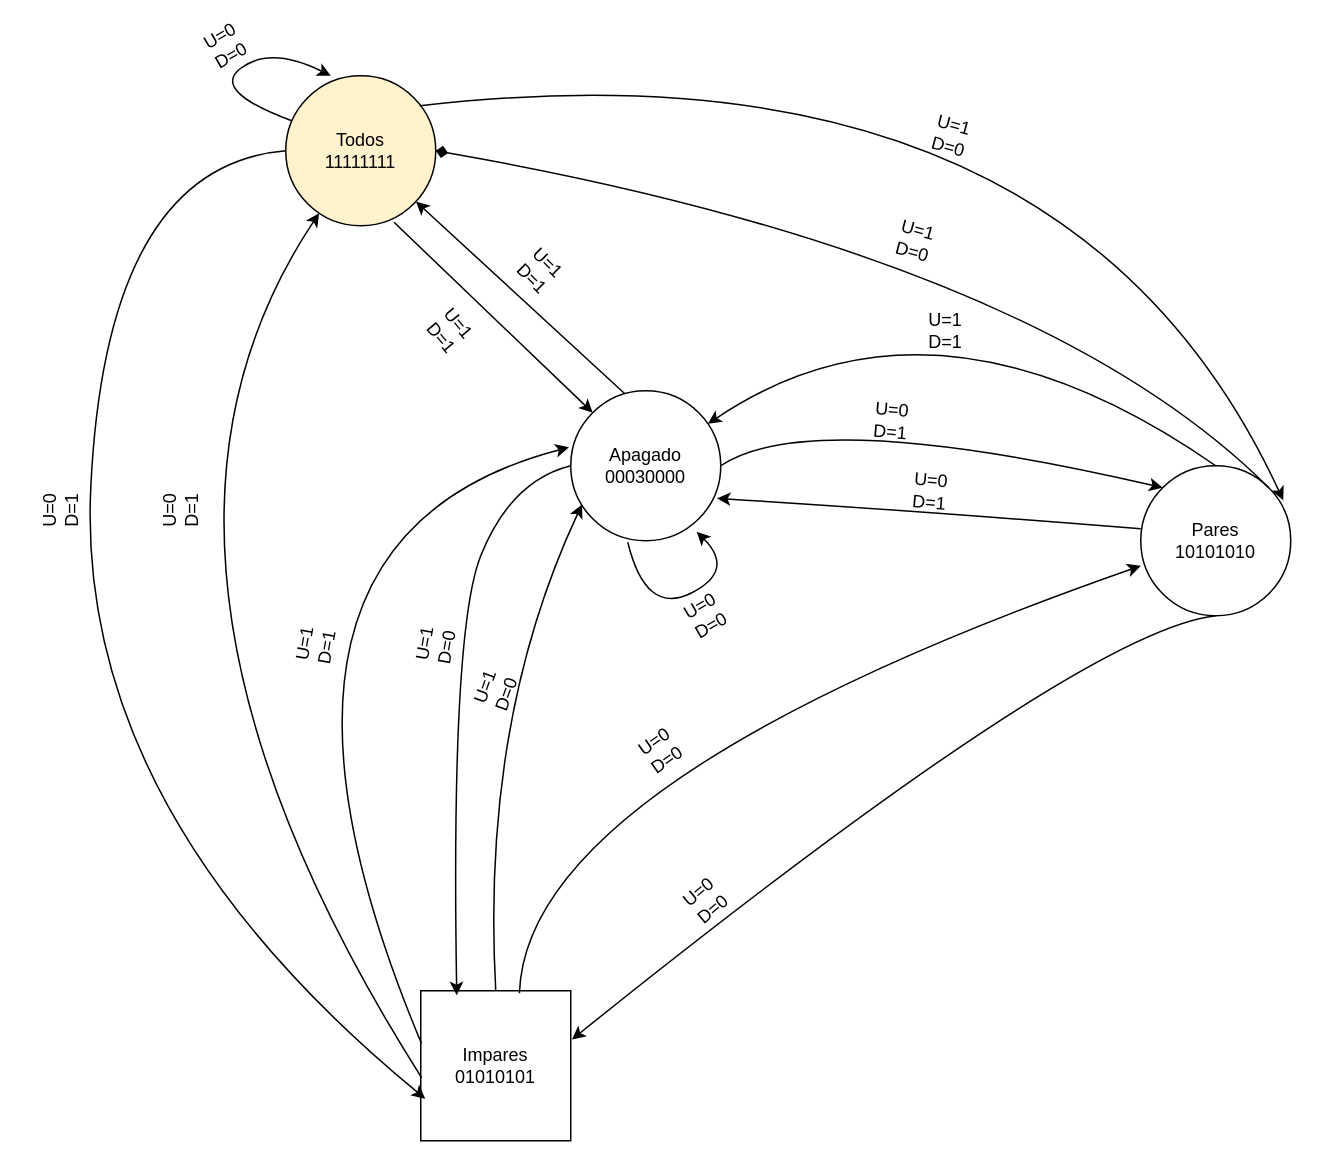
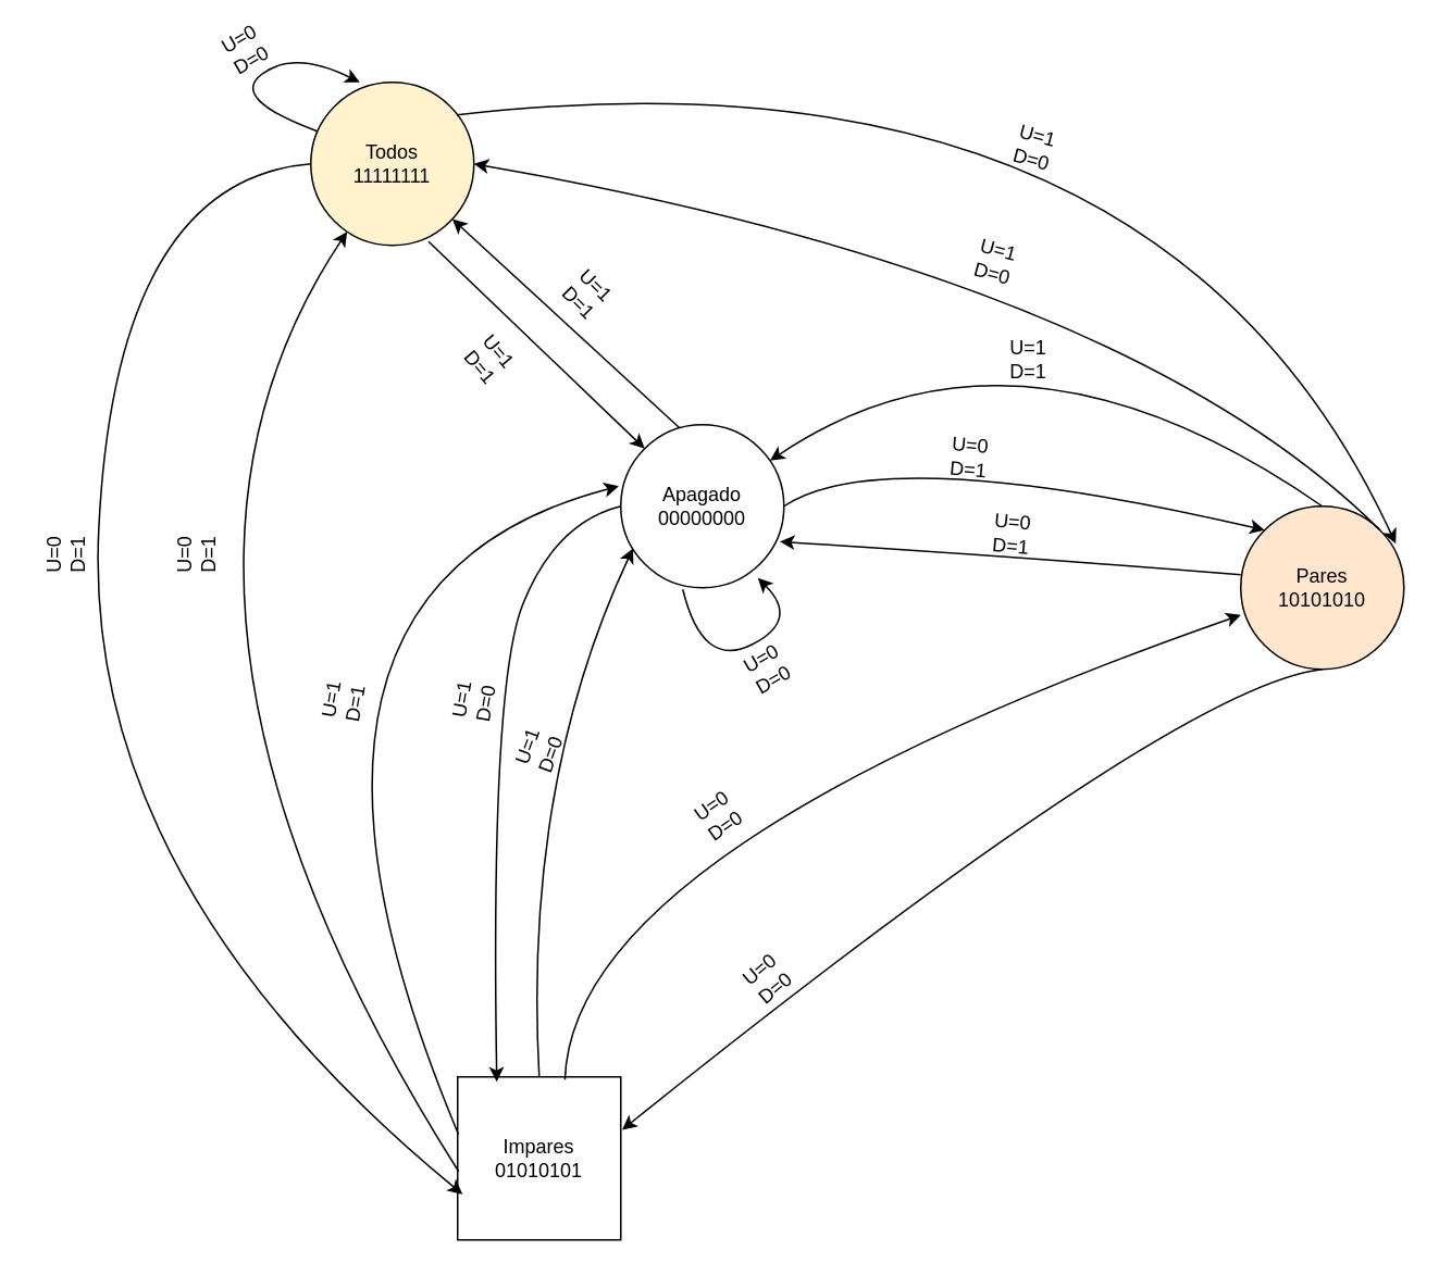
- <mxCell id="26" value="" style="curved=1;endArrow=diamond;html=1;exitX=1;exitY=0;exitDx=0;exitDy=0;entryX=1;entryY=0.5;entryDx=0;entryDy=0;" edge="1" parent="1" source="3" target="20"><mxGeometry width="50" height="50" relative="1" as="geometry"><mxPoint x="919" y="200" as="sourcePoint" /><mxPoint x="580" y="182.067" as="targetPoint" /><Array as="points"><mxPoint x="690" y="170" /></Array></mxGeometry></mxCell>
+ <mxCell id="26" value="" style="curved=1;endArrow=classic;html=1;exitX=1;exitY=0;exitDx=0;exitDy=0;entryX=1;entryY=0.5;entryDx=0;entryDy=0;" edge="1" parent="1" source="3" target="20"><mxGeometry width="50" height="50" relative="1" as="geometry"><mxPoint x="919" y="200" as="sourcePoint" /><mxPoint x="580" y="182.067" as="targetPoint" /><Array as="points"><mxPoint x="690" y="170" /></Array></mxGeometry></mxCell>
- <mxCell id="4" value="Apagado&lt;br&gt;00030000" style="ellipse;whiteSpace=wrap;html=1;" parent="1" vertex="1"><mxGeometry x="380" y="260" width="100" height="100" as="geometry" /></mxCell>
+ <mxCell id="4" value="Apagado&lt;br&gt;00000000" style="ellipse;whiteSpace=wrap;html=1;" parent="1" vertex="1"><mxGeometry x="380" y="260" width="100" height="100" as="geometry" /></mxCell>
- <mxCell id="3" value="Pares&lt;br&gt;10101010" style="ellipse;whiteSpace=wrap;html=1;" parent="1" vertex="1"><mxGeometry x="760" y="310" width="100" height="100" as="geometry" /></mxCell>
+ <mxCell id="3" value="Pares&lt;br&gt;10101010" style="ellipse;whiteSpace=wrap;html=1;fillColor=#ffe6cc;" parent="1" vertex="1"><mxGeometry x="760" y="310" width="100" height="100" as="geometry" /></mxCell>
